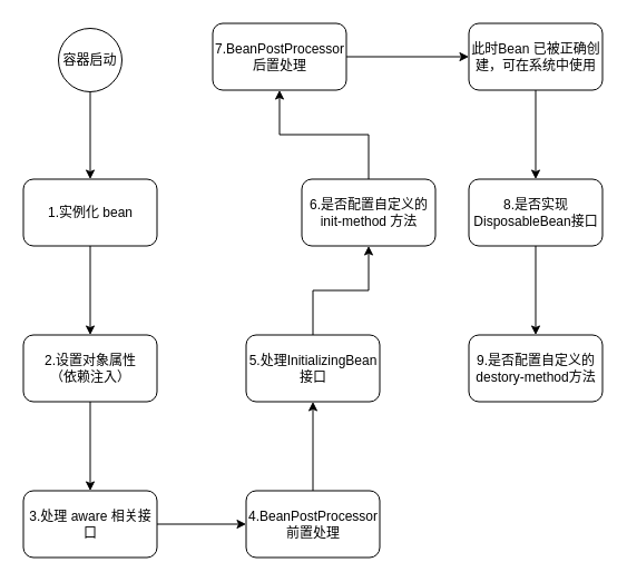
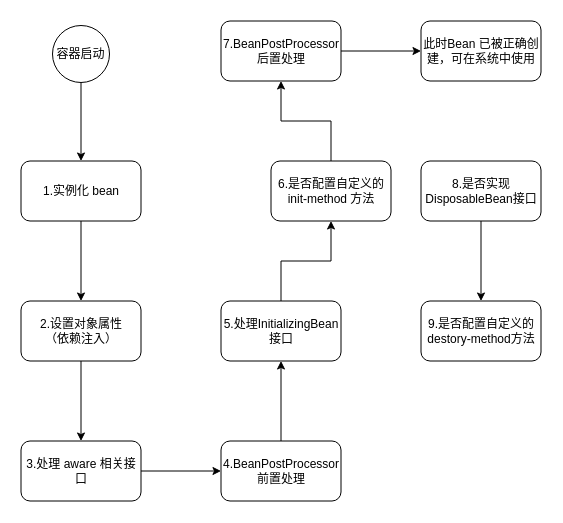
- <mxCell id="17" value="7.BeanPostProcessor 后置处理" style="rounded=1;whiteSpace=wrap;html=1;gradientColor=none;" vertex="1" parent="1"><mxGeometry x="190.5" y="20.5" width="120" height="60" as="geometry" /></mxCell>
+ <mxCell id="17" value="7.BeanPostProcessor 后置处理" style="rounded=1;whiteSpace=wrap;html=1;gradientColor=none;" vertex="1" parent="1"><mxGeometry x="220.5" y="20.5" width="120" height="60" as="geometry" /></mxCell>
- <mxCell id="18" value="" style="edgeStyle=orthogonalEdgeStyle;rounded=0;orthogonalLoop=1;jettySize=auto;html=1;" edge="1" parent="1" source="19" target="21"><mxGeometry relative="1" as="geometry" /></mxCell>
